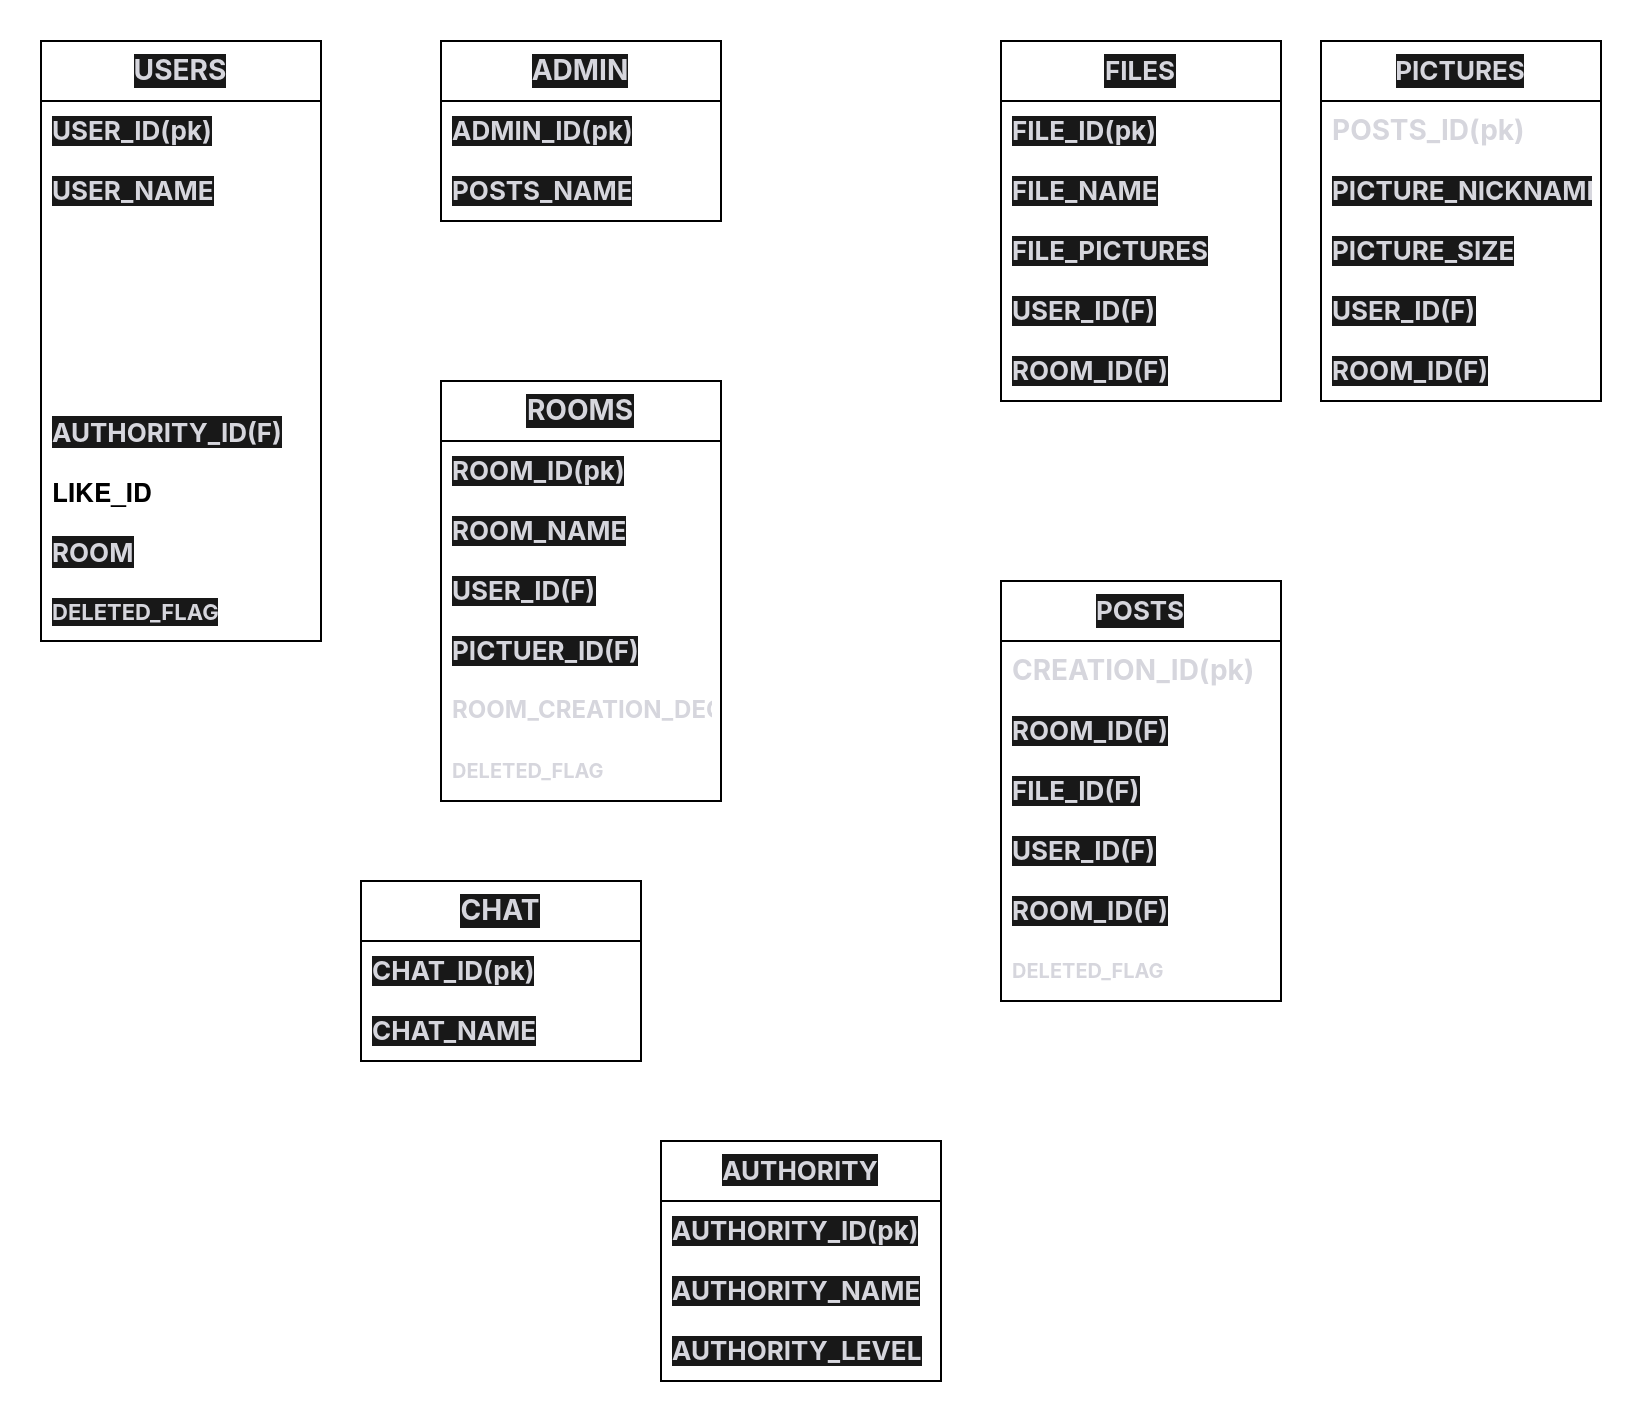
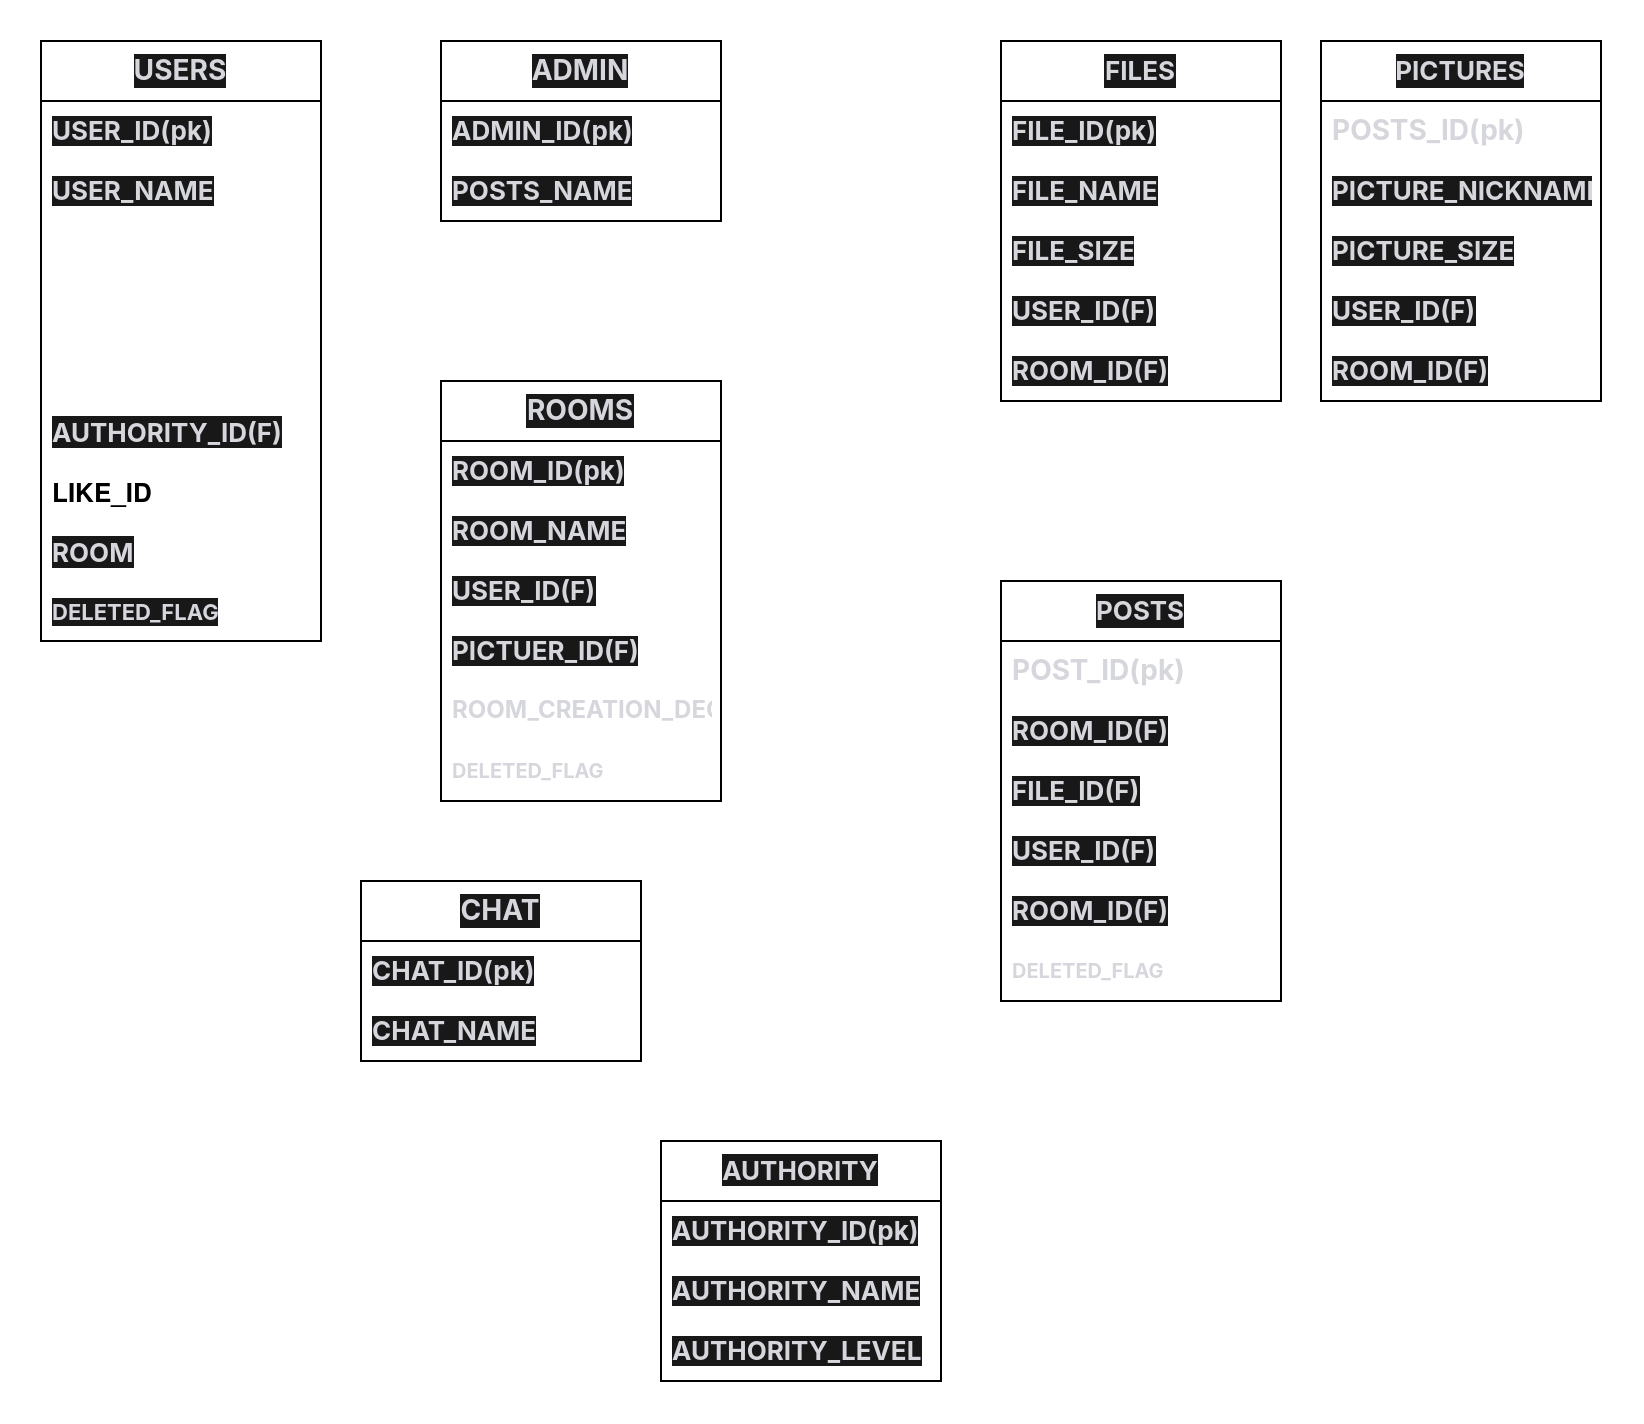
- <mxCell id="29" value="&lt;span style=&quot;color: rgb(214, 214, 221); font-family: -apple-system, &amp;quot;system-ui&amp;quot;, &amp;quot;Hiragino Kaku Gothic Pro&amp;quot;, sans-serif; font-size: 13px; font-style: normal; font-variant-ligatures: normal; font-variant-caps: normal; font-weight: 700; letter-spacing: normal; orphans: 2; text-align: left; text-indent: 0px; text-transform: none; widows: 2; word-spacing: 0px; -webkit-text-stroke-width: 0px; background-color: rgb(24, 24, 24); text-decoration-thickness: initial; text-decoration-style: initial; text-decoration-color: initial;&quot;&gt;FILE_&lt;/span&gt;&lt;span style=&quot;color: rgb(214, 214, 221); font-family: -apple-system, &amp;quot;system-ui&amp;quot;, &amp;quot;Hiragino Kaku Gothic Pro&amp;quot;, sans-serif; font-size: 13px; font-style: normal; font-variant-ligatures: normal; font-variant-caps: normal; font-weight: 700; letter-spacing: normal; orphans: 2; text-align: left; text-indent: 0px; text-transform: none; widows: 2; word-spacing: 0px; -webkit-text-stroke-width: 0px; background-color: rgb(24, 24, 24); text-decoration-thickness: initial; text-decoration-style: initial; text-decoration-color: initial;&quot;&gt;PICTURES&lt;/span&gt;" style="text;strokeColor=none;fillColor=none;align=left;verticalAlign=middle;spacingLeft=4;spacingRight=4;overflow=hidden;points=[[0,0.5],[1,0.5]];portConstraint=eastwest;rotatable=0;whiteSpace=wrap;html=1;" parent="26" vertex="1"><mxGeometry y="90" width="140" height="30" as="geometry" /></mxCell>
+ <mxCell id="29" value="&lt;span style=&quot;color: rgb(214, 214, 221); font-family: -apple-system, &amp;quot;system-ui&amp;quot;, &amp;quot;Hiragino Kaku Gothic Pro&amp;quot;, sans-serif; font-size: 13px; font-style: normal; font-variant-ligatures: normal; font-variant-caps: normal; font-weight: 700; letter-spacing: normal; orphans: 2; text-align: left; text-indent: 0px; text-transform: none; widows: 2; word-spacing: 0px; -webkit-text-stroke-width: 0px; background-color: rgb(24, 24, 24); text-decoration-thickness: initial; text-decoration-style: initial; text-decoration-color: initial;&quot;&gt;FILE_&lt;/span&gt;&lt;span style=&quot;color: rgb(214, 214, 221); font-family: -apple-system, &amp;quot;system-ui&amp;quot;, &amp;quot;Hiragino Kaku Gothic Pro&amp;quot;, sans-serif; font-size: 13px; font-style: normal; font-variant-ligatures: normal; font-variant-caps: normal; font-weight: 700; letter-spacing: normal; orphans: 2; text-align: left; text-indent: 0px; text-transform: none; widows: 2; word-spacing: 0px; -webkit-text-stroke-width: 0px; background-color: rgb(24, 24, 24); text-decoration-thickness: initial; text-decoration-style: initial; text-decoration-color: initial;&quot;&gt;SIZE&lt;/span&gt;" style="text;strokeColor=none;fillColor=none;align=left;verticalAlign=middle;spacingLeft=4;spacingRight=4;overflow=hidden;points=[[0,0.5],[1,0.5]];portConstraint=eastwest;rotatable=0;whiteSpace=wrap;html=1;" parent="26" vertex="1"><mxGeometry y="90" width="140" height="30" as="geometry" /></mxCell>
- <mxCell id="42" value="&lt;span style=&quot;orphans: 2; text-align: left; text-indent: 0px; widows: 2; background-color: rgb(24, 24, 24); text-decoration-thickness: initial; text-decoration-style: initial; text-decoration-color: initial;&quot;&gt;&lt;h3 style=&quot;margin-top: 0px; margin-bottom: 0px;&quot;&gt;&lt;font style=&quot;font-size: 14px;&quot; face=&quot;-apple-system, system-ui, Hiragino Kaku Gothic Pro, sans-serif&quot; color=&quot;#d6d6dd&quot;&gt;CREATION_ID(pk)&lt;/font&gt;&lt;br&gt;&lt;/h3&gt;&lt;/span&gt;" style="text;strokeColor=none;fillColor=none;align=left;verticalAlign=middle;spacingLeft=4;spacingRight=4;overflow=hidden;points=[[0,0.5],[1,0.5]];portConstraint=eastwest;rotatable=0;whiteSpace=wrap;html=1;" parent="41" vertex="1"><mxGeometry y="30" width="140" height="30" as="geometry" /></mxCell>
+ <mxCell id="42" value="&lt;span style=&quot;orphans: 2; text-align: left; text-indent: 0px; widows: 2; background-color: rgb(24, 24, 24); text-decoration-thickness: initial; text-decoration-style: initial; text-decoration-color: initial;&quot;&gt;&lt;h3 style=&quot;margin-top: 0px; margin-bottom: 0px;&quot;&gt;&lt;font style=&quot;font-size: 14px;&quot; face=&quot;-apple-system, system-ui, Hiragino Kaku Gothic Pro, sans-serif&quot; color=&quot;#d6d6dd&quot;&gt;POST_ID(pk)&lt;/font&gt;&lt;br&gt;&lt;/h3&gt;&lt;/span&gt;" style="text;strokeColor=none;fillColor=none;align=left;verticalAlign=middle;spacingLeft=4;spacingRight=4;overflow=hidden;points=[[0,0.5],[1,0.5]];portConstraint=eastwest;rotatable=0;whiteSpace=wrap;html=1;" parent="41" vertex="1"><mxGeometry y="30" width="140" height="30" as="geometry" /></mxCell>
